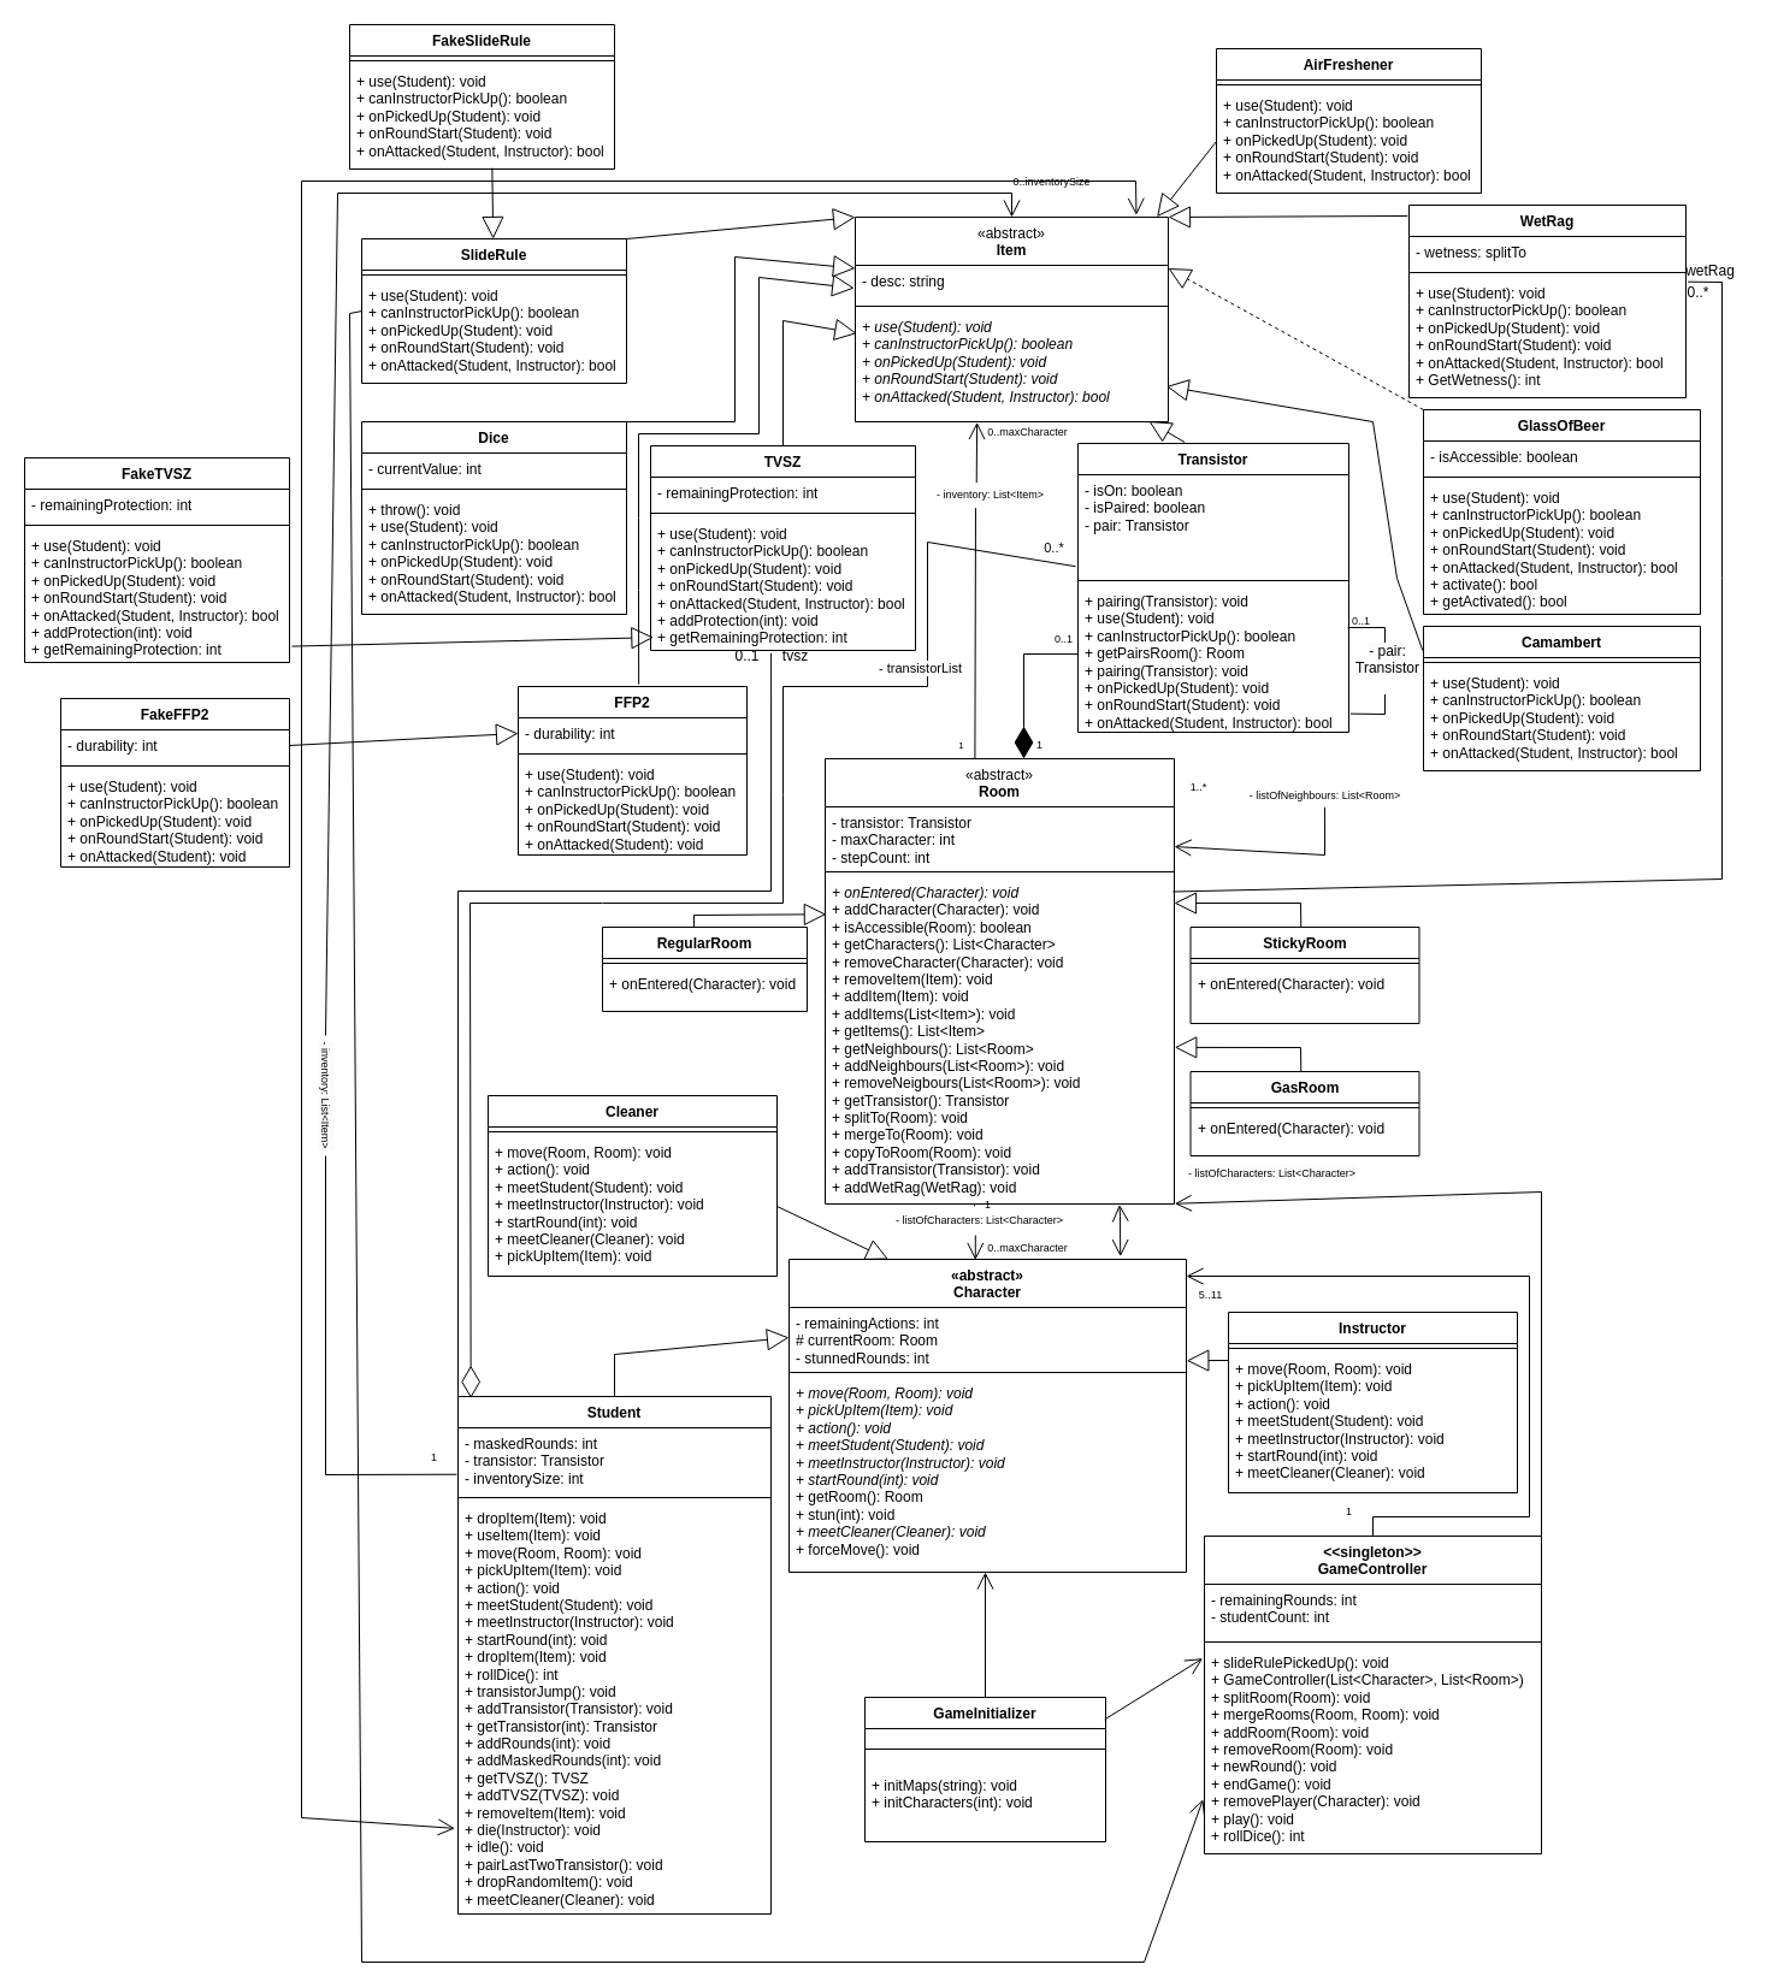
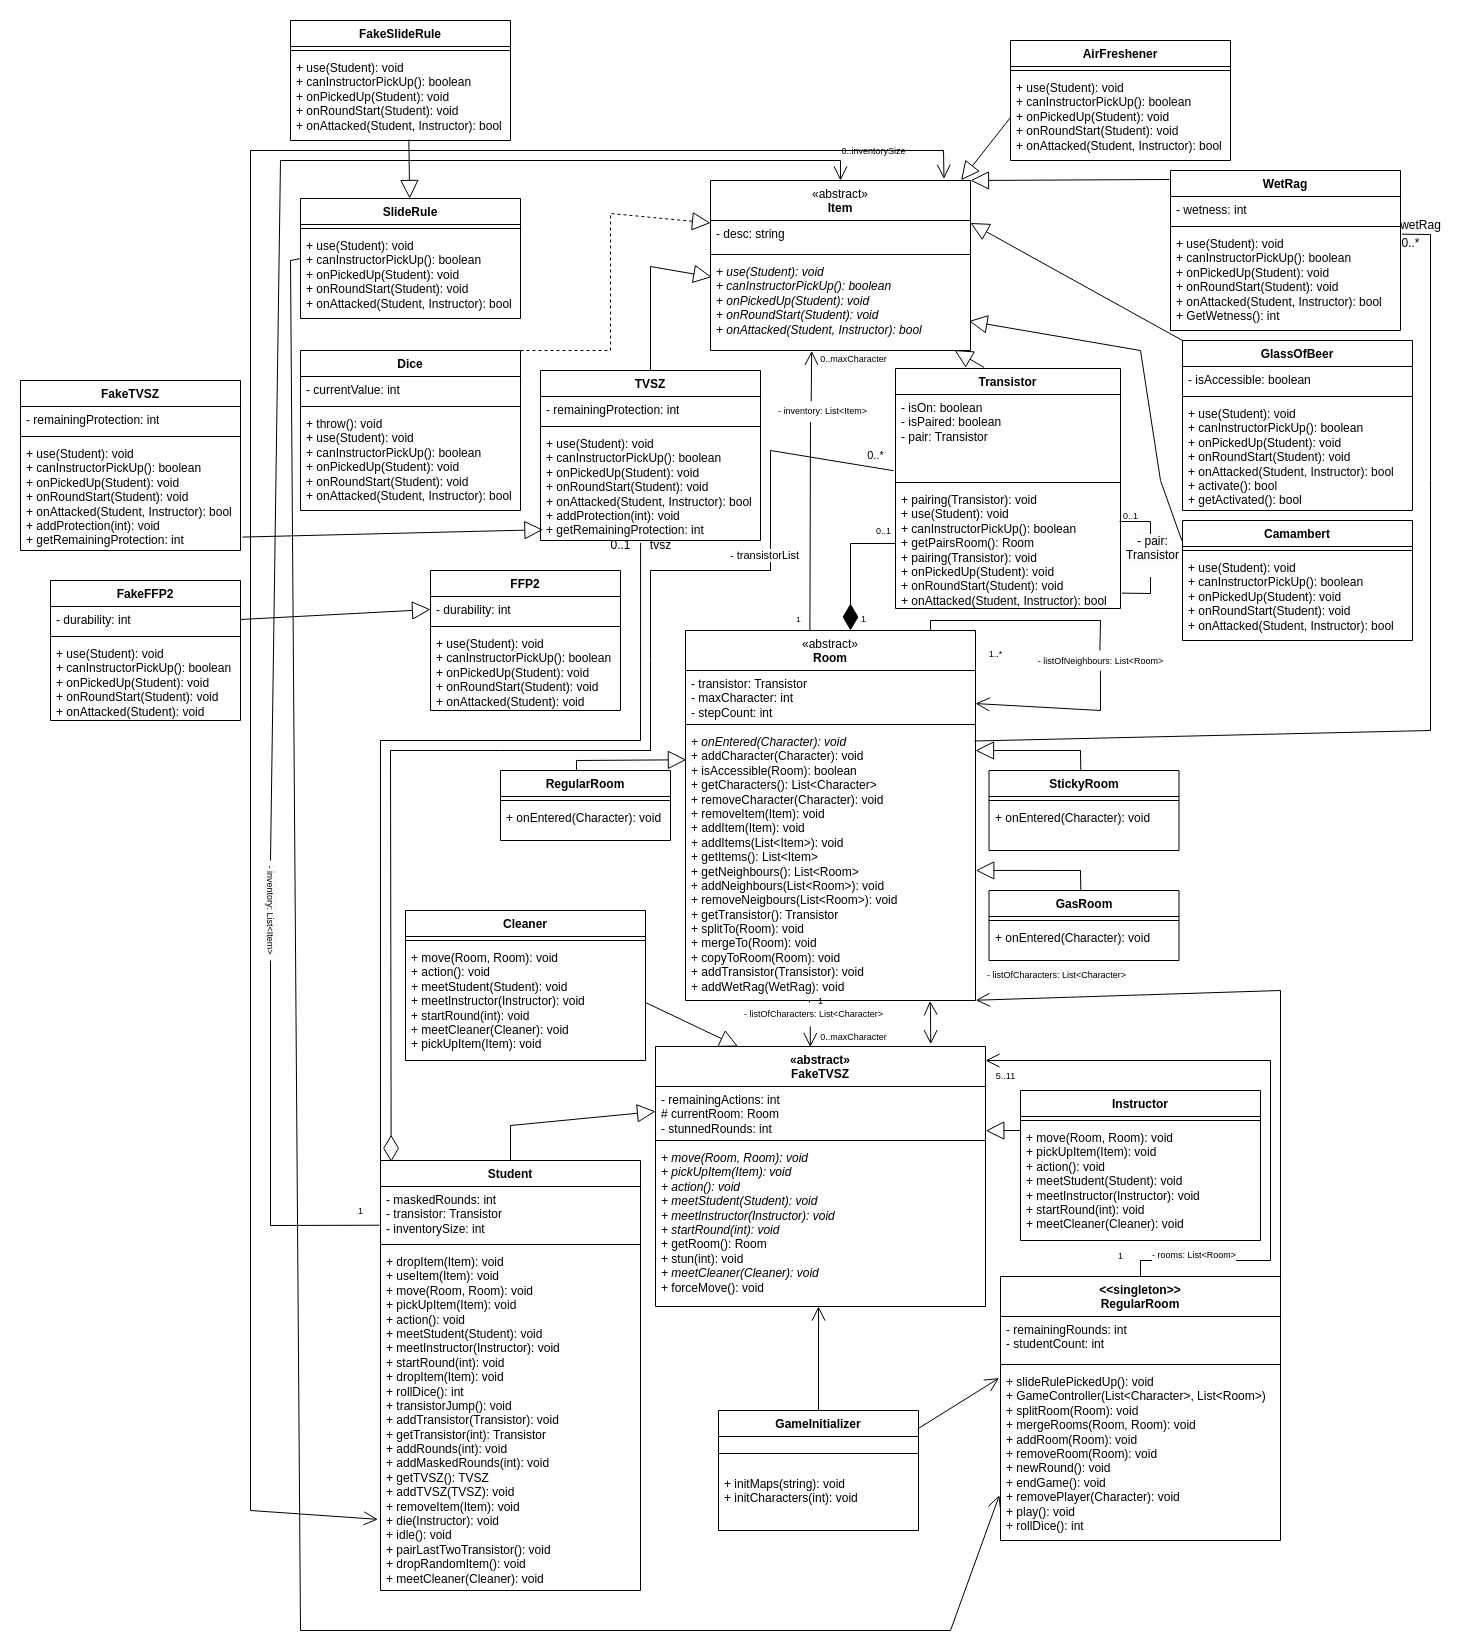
- <mxCell id="37" value="" style="endArrow=block;endSize=16;endFill=0;html=1;rounded=0;entryX=0;entryY=0;entryDx=0;entryDy=0;exitX=1;exitY=0;exitDx=0;exitDy=0;" parent="1" source="25" target="2" edge="1"><mxGeometry x="0.009" y="7" width="160" relative="1" as="geometry"><mxPoint x="320" y="279" as="sourcePoint" /><mxPoint x="560" y="120" as="targetPoint" /><Array as="points" /><mxPoint as="offset" /></mxGeometry></mxCell>
- <mxCell id="18" value="- wetness: splitTo" style="text;strokeColor=none;fillColor=none;align=left;verticalAlign=top;spacingLeft=4;spacingRight=4;overflow=hidden;rotatable=0;points=[[0,0.5],[1,0.5]];portConstraint=eastwest;whiteSpace=wrap;html=1;" parent="17" vertex="1"><mxGeometry y="26" width="230" height="26" as="geometry" /></mxCell>
+ <mxCell id="18" value="- wetness: int" style="text;strokeColor=none;fillColor=none;align=left;verticalAlign=top;spacingLeft=4;spacingRight=4;overflow=hidden;rotatable=0;points=[[0,0.5],[1,0.5]];portConstraint=eastwest;whiteSpace=wrap;html=1;" parent="17" vertex="1"><mxGeometry y="26" width="230" height="26" as="geometry" /></mxCell>
- <mxCell id="35" value="" style="endArrow=block;endSize=16;endFill=0;html=1;rounded=0;entryX=1;entryY=0.25;entryDx=0;entryDy=0;exitX=0;exitY=0;exitDx=0;exitDy=0;dashed=1;" parent="1" source="28" target="2" edge="1"><mxGeometry x="0.053" width="160" relative="1" as="geometry"><mxPoint x="1290" y="411" as="sourcePoint" /><mxPoint x="1050" y="240" as="targetPoint" /><Array as="points" /><mxPoint as="offset" /></mxGeometry></mxCell>
+ <mxCell id="35" value="" style="endArrow=block;endSize=16;endFill=0;html=1;rounded=0;entryX=1;entryY=0.25;entryDx=0;entryDy=0;exitX=0;exitY=0;exitDx=0;exitDy=0;" parent="1" source="28" target="2" edge="1"><mxGeometry x="0.053" width="160" relative="1" as="geometry"><mxPoint x="1290" y="411" as="sourcePoint" /><mxPoint x="1050" y="240" as="targetPoint" /><Array as="points" /><mxPoint as="offset" /></mxGeometry></mxCell>
- <mxCell id="36" value="" style="endArrow=block;endSize=16;endFill=0;html=1;rounded=0;entryX=0;entryY=0.25;entryDx=0;entryDy=0;exitX=1;exitY=0;exitDx=0;exitDy=0;" parent="1" source="6" target="2" edge="1"><mxGeometry x="0.053" width="160" relative="1" as="geometry"><mxPoint x="320" y="415" as="sourcePoint" /><mxPoint x="-160" y="180" as="targetPoint" /><Array as="points"><mxPoint x="610" y="350" /><mxPoint x="610" y="213" /></Array><mxPoint as="offset" /></mxGeometry></mxCell>
+ <mxCell id="36" value="" style="endArrow=block;endSize=16;endFill=0;html=1;rounded=0;entryX=0;entryY=0.25;entryDx=0;entryDy=0;exitX=1;exitY=0;exitDx=0;exitDy=0;dashed=1;" parent="1" source="6" target="2" edge="1"><mxGeometry x="0.053" width="160" relative="1" as="geometry"><mxPoint x="320" y="415" as="sourcePoint" /><mxPoint x="-160" y="180" as="targetPoint" /><Array as="points"><mxPoint x="610" y="350" /><mxPoint x="610" y="213" /></Array><mxPoint as="offset" /></mxGeometry></mxCell>
- <mxCell id="34" value="" style="endArrow=block;endSize=16;endFill=0;html=1;rounded=0;entryX=-0.003;entryY=0.632;entryDx=0;entryDy=0;exitX=0.527;exitY=-0.013;exitDx=0;exitDy=0;exitPerimeter=0;entryPerimeter=0;" parent="1" source="21" target="3" edge="1"><mxGeometry x="0.053" width="160" relative="1" as="geometry"><mxPoint x="440" y="391" as="sourcePoint" /><mxPoint x="200" y="220" as="targetPoint" /><Array as="points"><mxPoint x="530" y="490" /><mxPoint x="530" y="430" /><mxPoint x="530" y="360" /><mxPoint x="630" y="360" /><mxPoint x="630" y="230" /></Array><mxPoint as="offset" /></mxGeometry></mxCell>
+ <mxCell id="84" value="" style="endArrow=none;html=1;rounded=0;exitX=0.845;exitY=0;exitDx=0;exitDy=0;exitPerimeter=0;entryX=0.49;entryY=-0.007;entryDx=0;entryDy=0;entryPerimeter=0;" parent="1" source="58" target="81" edge="1"><mxGeometry width="50" height="50" relative="1" as="geometry"><mxPoint x="930" y="580" as="sourcePoint" /><mxPoint x="1040" y="620" as="targetPoint" /><Array as="points"><mxPoint x="930" y="620" /><mxPoint x="1100" y="620" /></Array></mxGeometry></mxCell>
- <mxCell id="39" value="«abstract»&lt;br style=&quot;border-color: var(--border-color);&quot;&gt;Character" style="swimlane;fontStyle=1;align=center;verticalAlign=top;childLayout=stackLayout;horizontal=1;startSize=40;horizontalStack=0;resizeParent=1;resizeParentMax=0;resizeLast=0;collapsible=1;marginBottom=0;whiteSpace=wrap;html=1;" parent="1" vertex="1"><mxGeometry x="655" y="1046" width="330" height="260" as="geometry" /></mxCell>
+ <mxCell id="39" value="«abstract»&lt;br style=&quot;border-color: var(--border-color);&quot;&gt;FakeTVSZ" style="swimlane;fontStyle=1;align=center;verticalAlign=top;childLayout=stackLayout;horizontal=1;startSize=40;horizontalStack=0;resizeParent=1;resizeParentMax=0;resizeLast=0;collapsible=1;marginBottom=0;whiteSpace=wrap;html=1;" parent="1" vertex="1"><mxGeometry x="655" y="1046" width="330" height="260" as="geometry" /></mxCell>
+ <mxCell id="107" value="&lt;div style=&quot;color: rgb(0, 0, 0); font-family: Helvetica; font-style: normal; font-variant-ligatures: normal; font-variant-caps: normal; font-weight: 400; letter-spacing: normal; orphans: 2; text-align: left; text-indent: 0px; text-transform: none; widows: 2; word-spacing: 0px; -webkit-text-stroke-width: 0px; white-space: normal; background-color: rgb(251, 251, 251); text-decoration-thickness: initial; text-decoration-style: initial; text-decoration-color: initial;&quot;&gt;&lt;font style=&quot;font-size: 9px;&quot;&gt;- rooms: List&amp;lt;Room&amp;gt;&lt;/font&gt;&lt;/div&gt;" style="text;whiteSpace=wrap;html=1;" parent="1" vertex="1"><mxGeometry x="1150" y="1240" width="90" height="30" as="geometry" /></mxCell>
- <mxCell id="51" value="&lt;div&gt;&amp;lt;&amp;lt;singleton&amp;gt;&amp;gt;&lt;/div&gt;GameController" style="swimlane;fontStyle=1;align=center;verticalAlign=top;childLayout=stackLayout;horizontal=1;startSize=40;horizontalStack=0;resizeParent=1;resizeParentMax=0;resizeLast=0;collapsible=1;marginBottom=0;whiteSpace=wrap;html=1;" parent="1" vertex="1"><mxGeometry x="1000" y="1276" width="280" height="264" as="geometry" /></mxCell>
+ <mxCell id="51" value="&lt;div&gt;&amp;lt;&amp;lt;singleton&amp;gt;&amp;gt;&lt;/div&gt;RegularRoom" style="swimlane;fontStyle=1;align=center;verticalAlign=top;childLayout=stackLayout;horizontal=1;startSize=40;horizontalStack=0;resizeParent=1;resizeParentMax=0;resizeLast=0;collapsible=1;marginBottom=0;whiteSpace=wrap;html=1;" parent="1" vertex="1"><mxGeometry x="1000" y="1276" width="280" height="264" as="geometry" /></mxCell>
